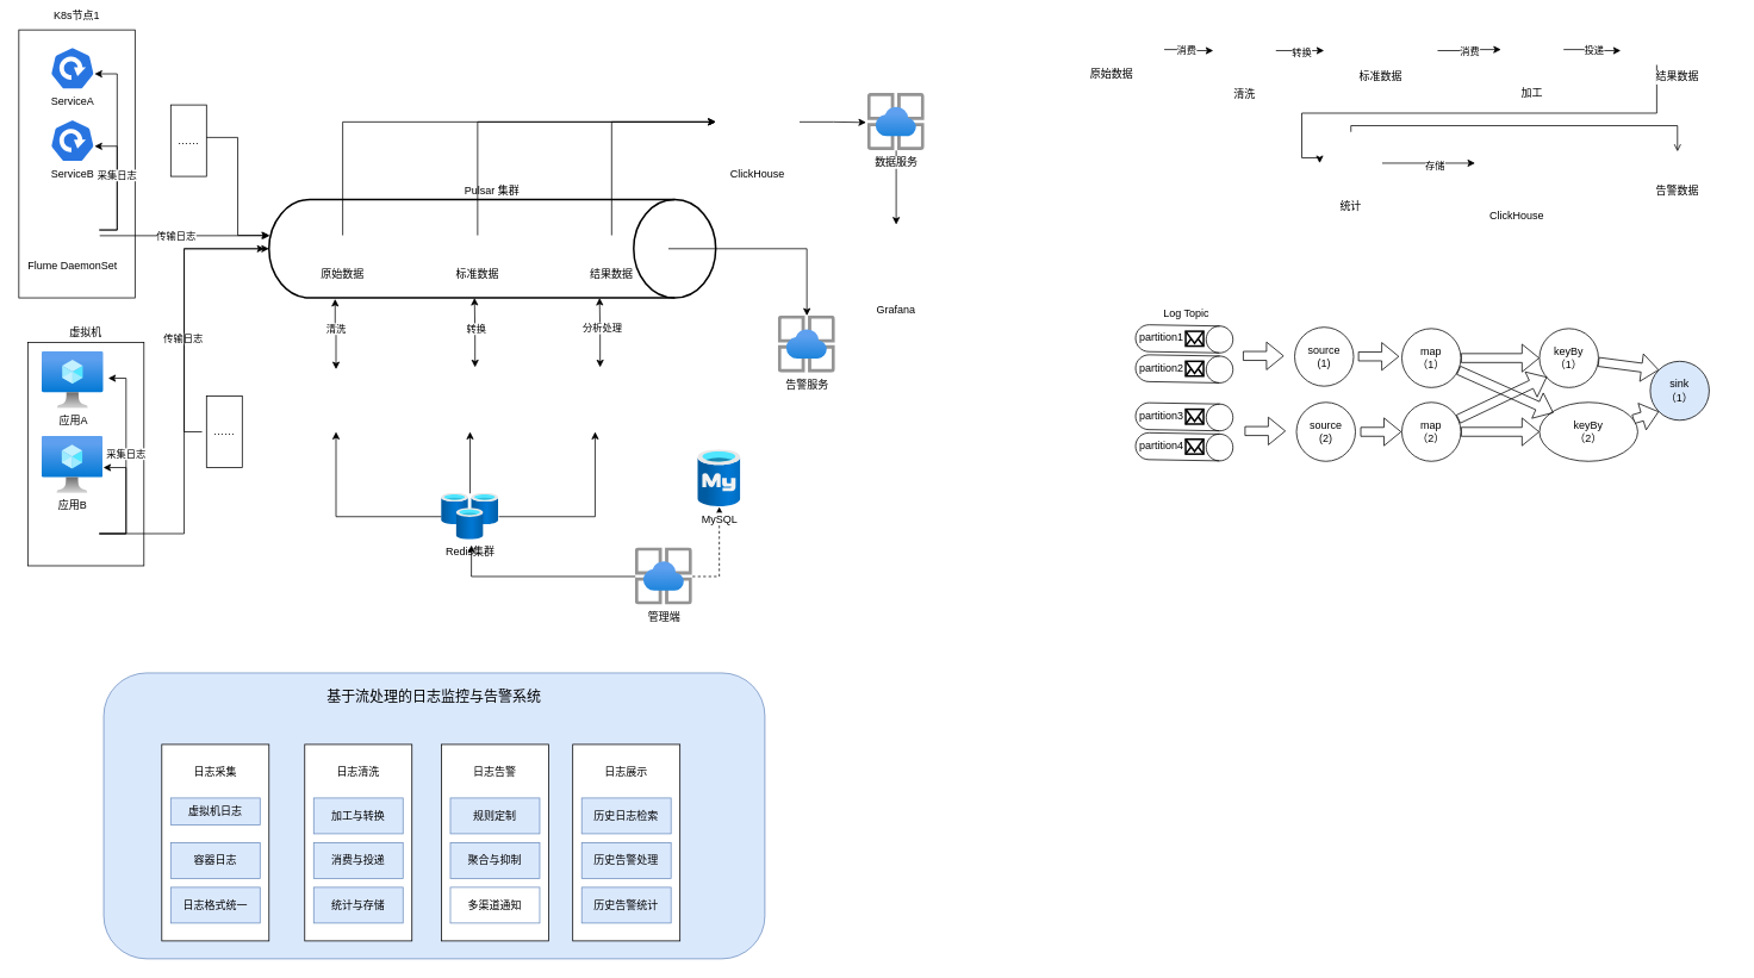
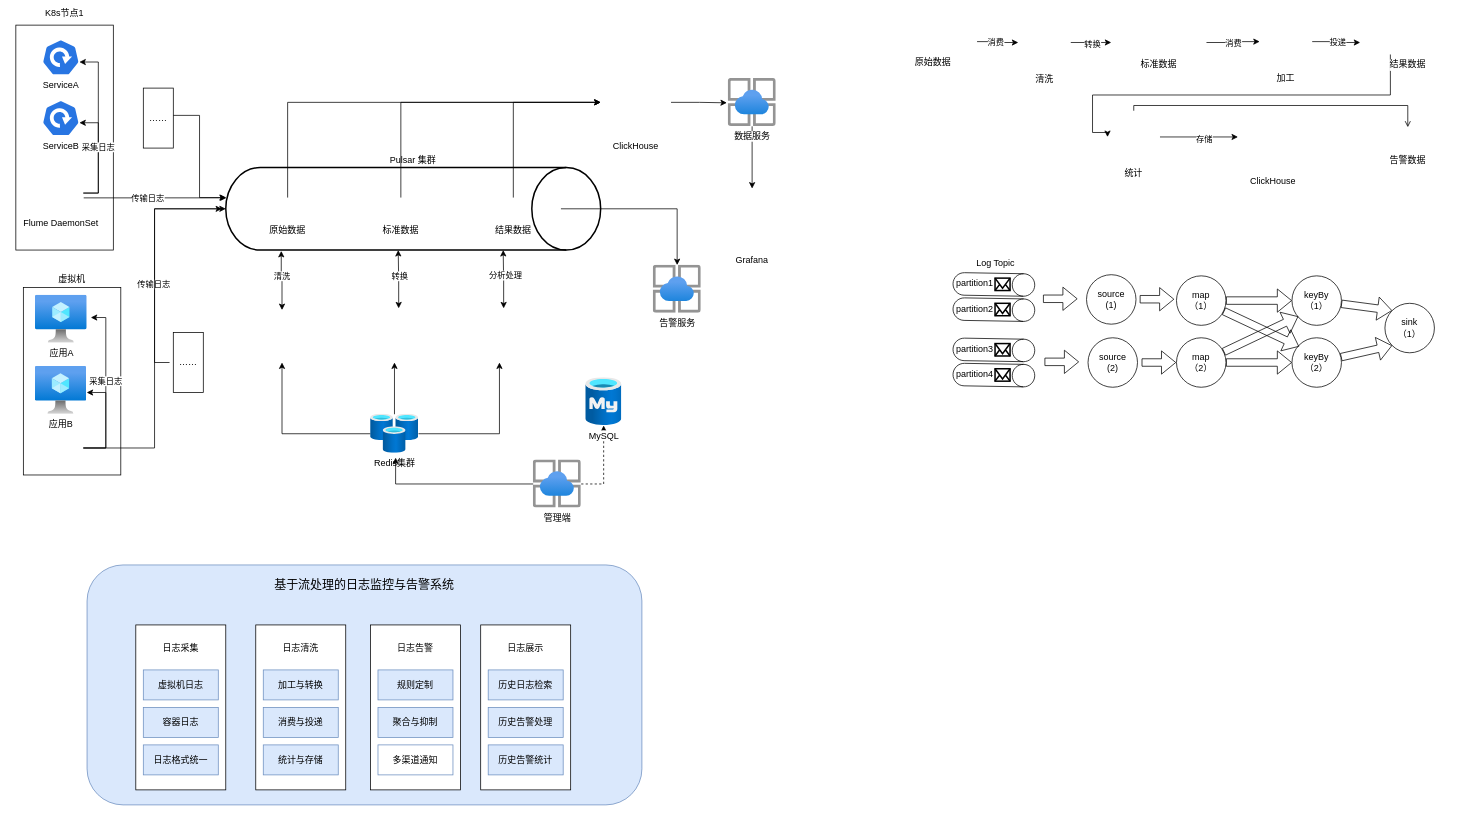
- <mxCell id="121" value="sink&lt;br&gt;（1）" style="ellipse;whiteSpace=wrap;html=1;aspect=fixed;fillColor=#dae8fc;" vertex="1" parent="1"><mxGeometry x="1846" y="404.03" width="66" height="66" as="geometry" /></mxCell>
+ <mxCell id="121" value="sink&lt;br&gt;（1）" style="ellipse;whiteSpace=wrap;html=1;aspect=fixed;" vertex="1" parent="1"><mxGeometry x="1846" y="404.03" width="66" height="66" as="geometry" /></mxCell>
- <mxCell id="118" value="keyBy&lt;br&gt;（2）" style="ellipse;whiteSpace=wrap;html=1;aspect=fixed;" vertex="1" parent="1"><mxGeometry x="1722" y="450" width="110" height="66" as="geometry" /></mxCell>
+ <mxCell id="118" value="keyBy&lt;br&gt;（2）" style="ellipse;whiteSpace=wrap;html=1;aspect=fixed;" vertex="1" parent="1"><mxGeometry x="1722" y="450" width="66" height="66" as="geometry" /></mxCell>
- <mxCell id="55" value="虚拟机日志" style="rounded=0;whiteSpace=wrap;html=1;fillColor=#dae8fc;strokeColor=#6c8ebf;" parent="1" vertex="1"><mxGeometry x="190" y="893" width="100" height="30" as="geometry" /></mxCell>
+ <mxCell id="55" value="虚拟机日志" style="rounded=0;whiteSpace=wrap;html=1;fillColor=#dae8fc;strokeColor=#6c8ebf;" parent="1" vertex="1"><mxGeometry x="190" y="893" width="100" height="40" as="geometry" /></mxCell>
